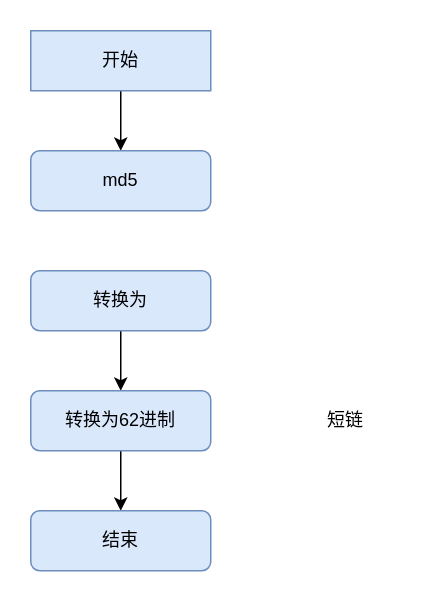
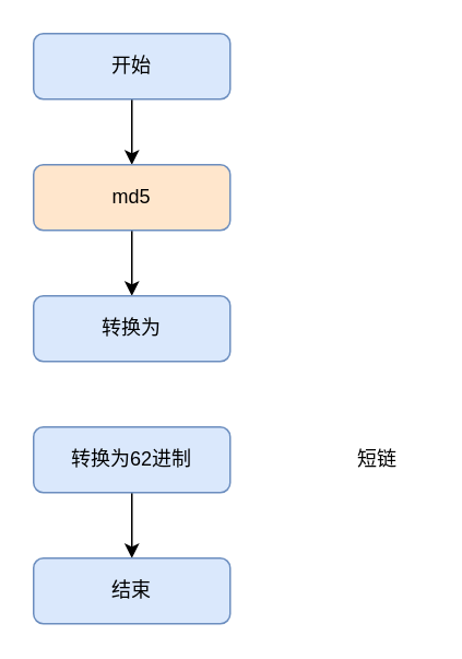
- <mxCell id="3" value="开始" style="whiteSpace=wrap;html=1;fillColor=#dae8fc;strokeColor=#6c8ebf;rounded=0;" vertex="1" parent="1"><mxGeometry x="20" y="20" width="120" height="40" as="geometry" /></mxCell>
+ <mxCell id="3" value="开始" style="rounded=1;whiteSpace=wrap;html=1;fillColor=#dae8fc;strokeColor=#6c8ebf;" vertex="1" parent="1"><mxGeometry x="20" y="20" width="120" height="40" as="geometry" /></mxCell>
- <mxCell id="5" value="md5" style="rounded=1;whiteSpace=wrap;html=1;fillColor=#dae8fc;strokeColor=#6c8ebf;" vertex="1" parent="1"><mxGeometry x="20" y="100" width="120" height="40" as="geometry" /></mxCell>
+ <mxCell id="5" value="md5" style="rounded=1;whiteSpace=wrap;html=1;fillColor=#ffe6cc;strokeColor=#6c8ebf;" vertex="1" parent="1"><mxGeometry x="20" y="100" width="120" height="40" as="geometry" /></mxCell>
+ <mxCell id="4" style="edgeStyle=orthogonalEdgeStyle;rounded=0;orthogonalLoop=1;jettySize=auto;html=1;exitX=0.5;exitY=1;exitDx=0;exitDy=0;" edge="1" parent="1" source="5" target="7"><mxGeometry relative="1" as="geometry" /></mxCell>
- <mxCell id="6" style="edgeStyle=orthogonalEdgeStyle;rounded=0;orthogonalLoop=1;jettySize=auto;html=1;exitX=0.5;exitY=1;exitDx=0;exitDy=0;" edge="1" parent="1" source="7" target="9"><mxGeometry relative="1" as="geometry" /></mxCell>
